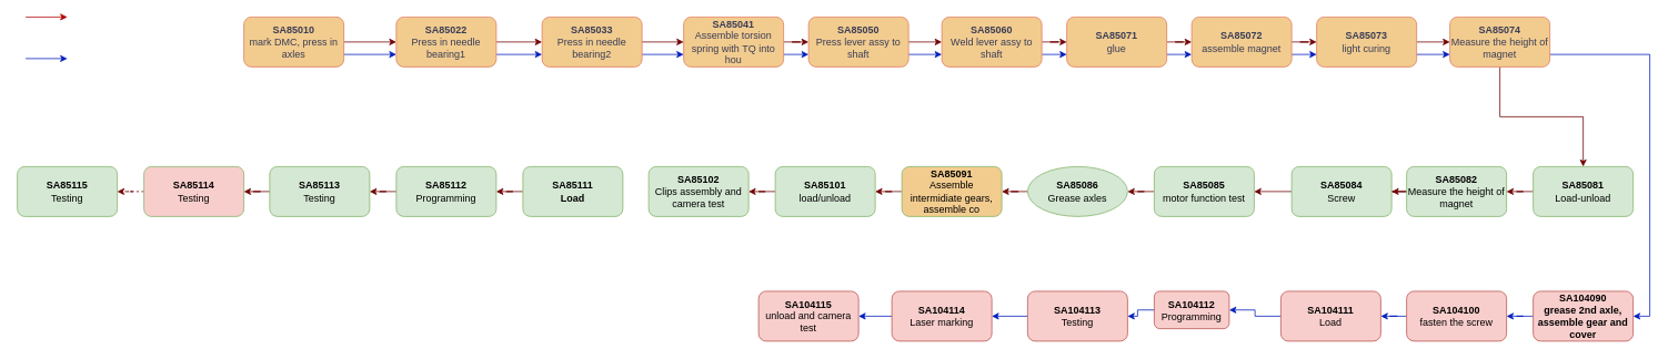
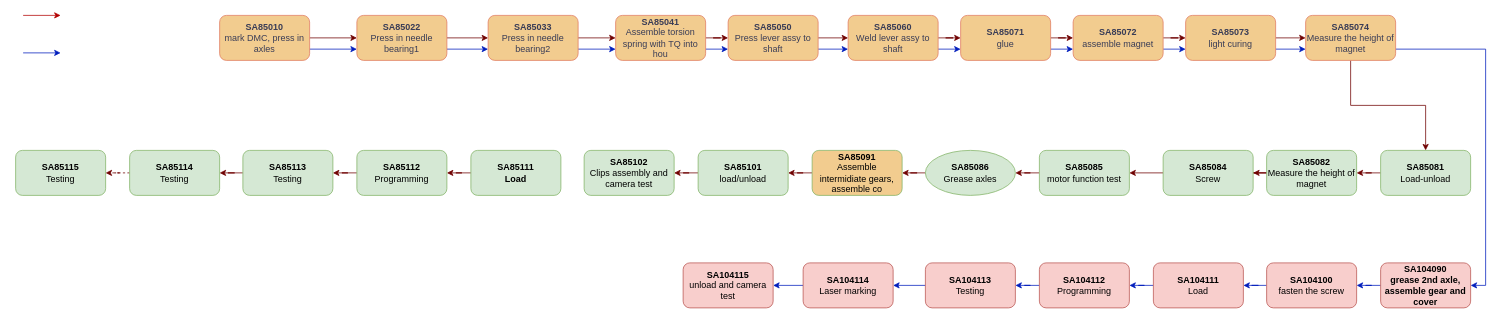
- <mxCell id="54" value="&lt;font style=&quot;&quot;&gt;&lt;b&gt;SA85114&lt;/b&gt;&lt;br&gt;Testing&lt;br&gt;&lt;/font&gt;" style="rounded=1;whiteSpace=wrap;html=1;fillColor=#f8cecc;strokeColor=#82b366;labelBackgroundColor=none;flipV=0;flipH=0;" vertex="1" parent="1"><mxGeometry x="172" y="200" width="120" height="60" as="geometry" /></mxCell>
+ <mxCell id="54" value="&lt;font style=&quot;&quot;&gt;&lt;b&gt;SA85114&lt;/b&gt;&lt;br&gt;Testing&lt;br&gt;&lt;/font&gt;" style="rounded=1;whiteSpace=wrap;html=1;fillColor=#d5e8d4;strokeColor=#82b366;labelBackgroundColor=none;flipV=0;flipH=0;" vertex="1" parent="1"><mxGeometry x="172" y="200" width="120" height="60" as="geometry" /></mxCell>
- <mxCell id="63" value="&lt;font style=&quot;&quot;&gt;&lt;b&gt;SA104112&lt;br&gt;&lt;/b&gt;Programming&lt;br&gt;&lt;/font&gt;" style="rounded=1;whiteSpace=wrap;html=1;fillColor=#f8cecc;strokeColor=#b85450;labelBackgroundColor=none;container=0;" vertex="1" parent="1"><mxGeometry x="1385" y="350" width="90" height="45" as="geometry" /></mxCell>
+ <mxCell id="63" value="&lt;font style=&quot;&quot;&gt;&lt;b&gt;SA104112&lt;br&gt;&lt;/b&gt;Programming&lt;br&gt;&lt;/font&gt;" style="rounded=1;whiteSpace=wrap;html=1;fillColor=#f8cecc;strokeColor=#b85450;labelBackgroundColor=none;container=0;" vertex="1" parent="1"><mxGeometry x="1385" y="350" width="120" height="60" as="geometry" /></mxCell>
